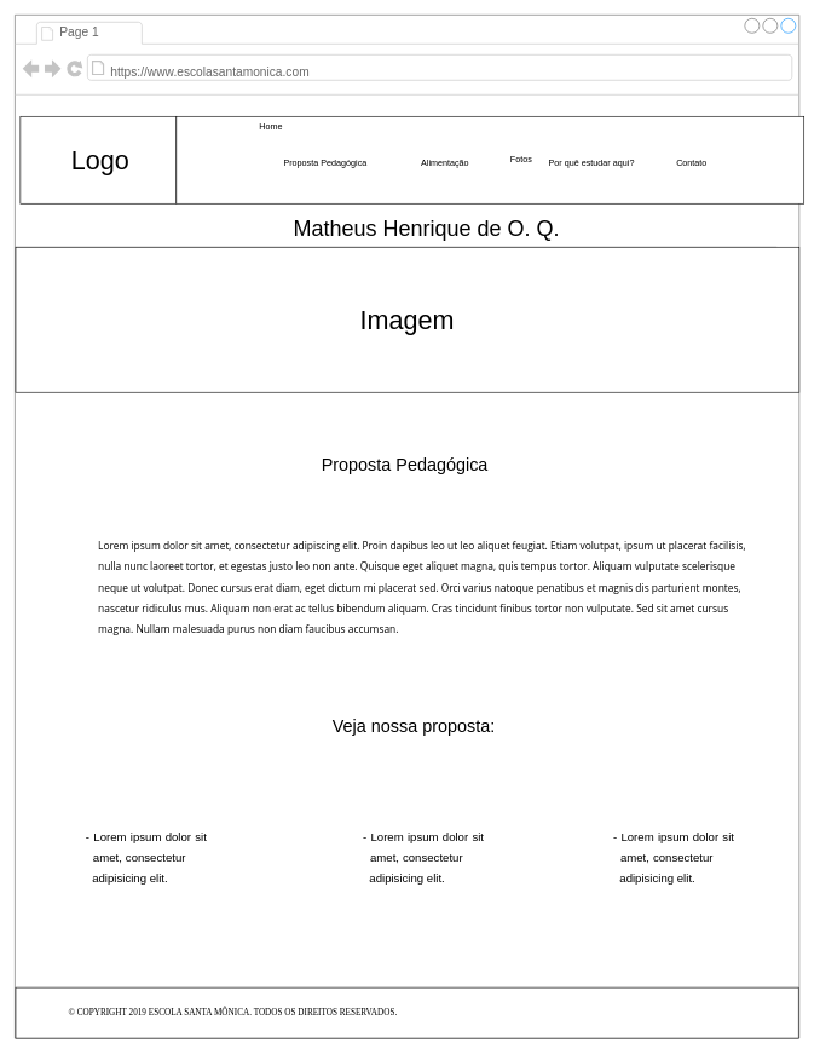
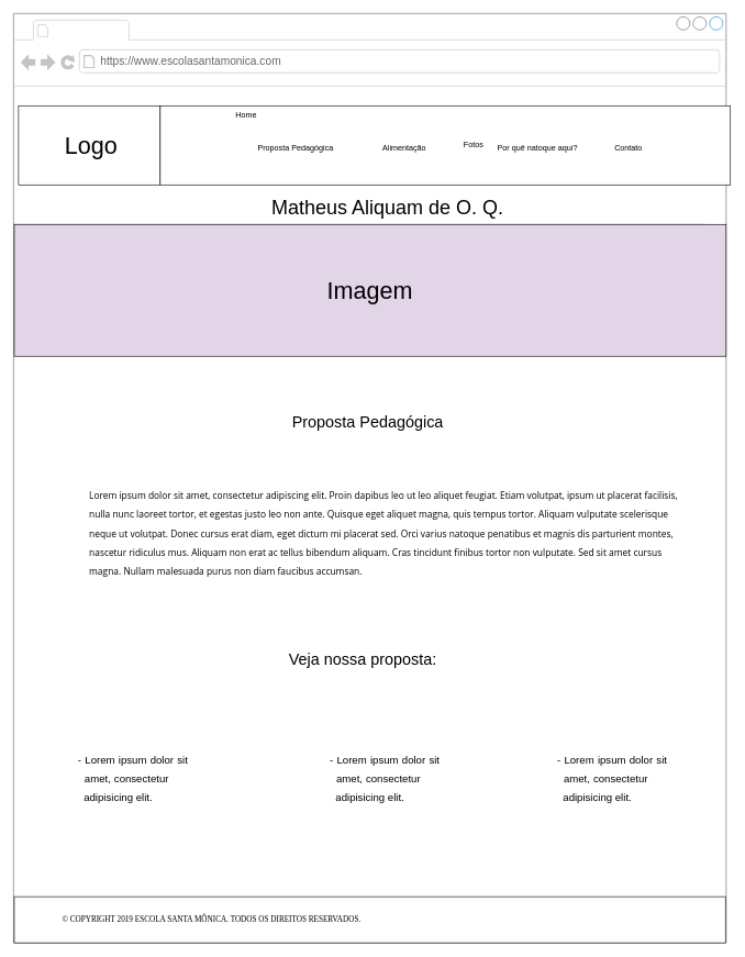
- <mxCell id="3" value="Page 1" style="strokeWidth=1;shadow=0;dashed=0;align=center;html=1;shape=mxgraph.mockup.containers.anchor;fontSize=17;fontColor=#666666;align=left;" parent="2" vertex="1"><mxGeometry x="60" y="12" width="110" height="26" as="geometry" /></mxCell>
- <mxCell id="4" value="https://www.escolasantamonica.com" style="strokeWidth=1;shadow=0;dashed=0;align=center;html=1;shape=mxgraph.mockup.containers.anchor;rSize=0;fontSize=17;fontColor=#666666;align=left;" parent="2" vertex="1"><mxGeometry x="130" y="60" width="370" height="40" as="geometry" /></mxCell>
+ <mxCell id="4" value="https://www.escolasantamonica.com" style="strokeWidth=1;shadow=0;dashed=0;align=center;html=1;shape=mxgraph.mockup.containers.anchor;rSize=0;fontSize=17;fontColor=#666666;align=left;" parent="2" vertex="1"><mxGeometry x="130" y="60" width="250" height="26" as="geometry" /></mxCell>
- <mxCell id="13" value="Por quê estudar aqui?" style="text;html=1;strokeColor=none;fillColor=none;align=center;verticalAlign=middle;whiteSpace=wrap;rounded=0;" parent="2" vertex="1"><mxGeometry x="725" y="194.5" width="140" height="20" as="geometry" /></mxCell>
+ <mxCell id="13" value="Por quê natoque aqui?" style="text;html=1;strokeColor=none;fillColor=none;align=center;verticalAlign=middle;whiteSpace=wrap;rounded=0;" parent="2" vertex="1"><mxGeometry x="725" y="194.5" width="140" height="20" as="geometry" /></mxCell>
- <mxCell id="24" value="&lt;font style=&quot;font-size: 30px&quot;&gt;Matheus Henrique de O. Q.&lt;/font&gt;" style="text;html=1;align=center;" parent="2" vertex="1"><mxGeometry x="357" y="270" width="420" height="40" as="geometry" /></mxCell>
+ <mxCell id="24" value="&lt;font style=&quot;font-size: 30px&quot;&gt;Matheus Aliquam de O. Q.&lt;/font&gt;" style="text;html=1;align=center;" parent="2" vertex="1"><mxGeometry x="357" y="270" width="420" height="40" as="geometry" /></mxCell>
- <mxCell id="16" value="&lt;font style=&quot;font-size: 36px&quot;&gt;Imagem&lt;/font&gt;" style="rounded=0;whiteSpace=wrap;html=1;align=center;" parent="2" vertex="1"><mxGeometry x="1" y="320" width="1080" height="200" as="geometry" /></mxCell>
+ <mxCell id="16" value="&lt;font style=&quot;font-size: 36px&quot;&gt;Imagem&lt;/font&gt;" style="rounded=0;whiteSpace=wrap;html=1;align=center;fillColor=#e1d5e7;" parent="2" vertex="1"><mxGeometry x="1" y="320" width="1080" height="200" as="geometry" /></mxCell>
- <mxCell id="18" value="&lt;font style=&quot;font-size: 24px&quot;&gt;Veja nossa proposta:&lt;/font&gt;" style="text;html=1;strokeColor=none;fillColor=none;align=center;verticalAlign=middle;whiteSpace=wrap;rounded=0;" parent="2" vertex="1"><mxGeometry x="421" y="970" width="258" height="20" as="geometry" /></mxCell>
+ <mxCell id="18" value="&lt;font style=&quot;font-size: 24px&quot;&gt;Veja nossa proposta:&lt;/font&gt;" style="text;html=1;strokeColor=none;fillColor=none;align=center;verticalAlign=middle;whiteSpace=wrap;rounded=0;" parent="2" vertex="1"><mxGeometry x="401" y="970" width="258" height="20" as="geometry" /></mxCell>
